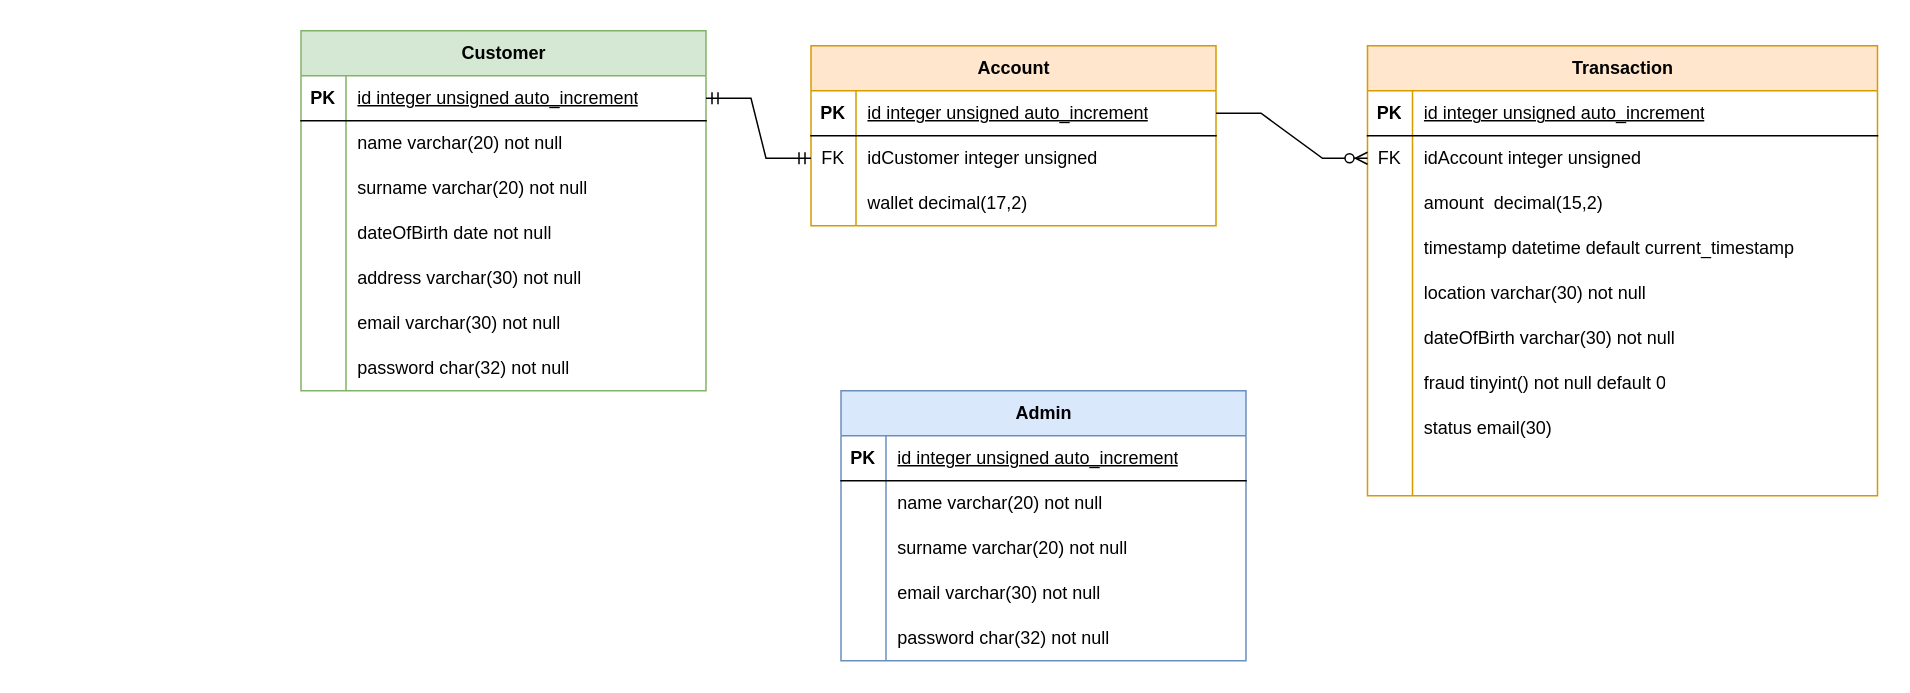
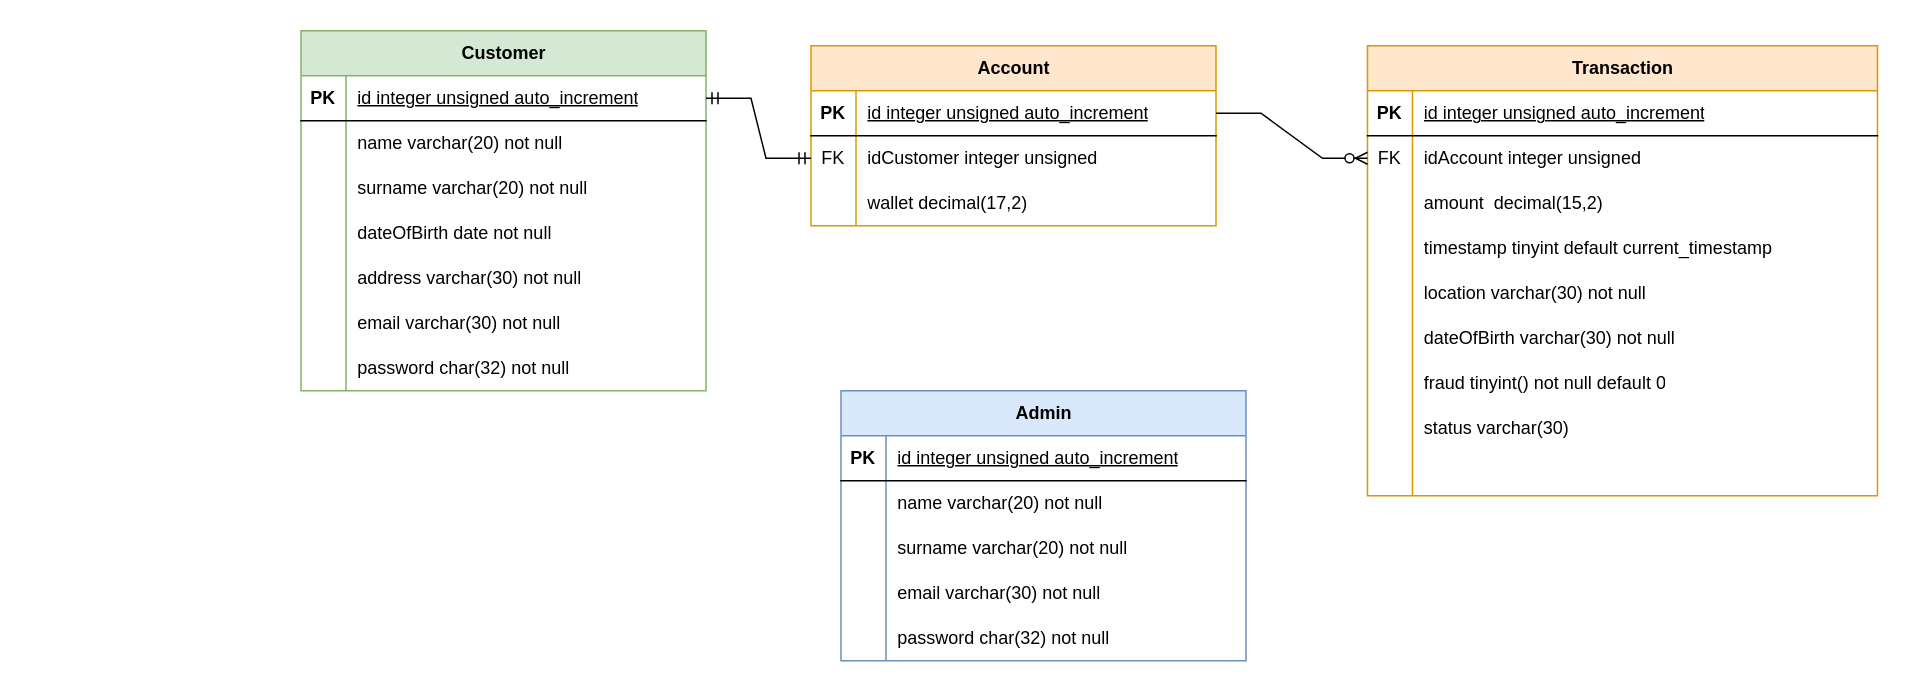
- <mxCell id="46" value="timestamp datetime default current_timestamp" style="shape=partialRectangle;connectable=0;fillColor=none;top=0;left=0;bottom=0;right=0;align=left;spacingLeft=6;overflow=hidden;whiteSpace=wrap;html=1;" parent="44" vertex="1"><mxGeometry x="30" width="310" height="30" as="geometry"><mxRectangle width="310" height="30" as="alternateBounds" /></mxGeometry></mxCell>
+ <mxCell id="46" value="timestamp tinyint default current_timestamp" style="shape=partialRectangle;connectable=0;fillColor=none;top=0;left=0;bottom=0;right=0;align=left;spacingLeft=6;overflow=hidden;whiteSpace=wrap;html=1;" parent="44" vertex="1"><mxGeometry x="30" width="310" height="30" as="geometry"><mxRectangle width="310" height="30" as="alternateBounds" /></mxGeometry></mxCell>
- <mxCell id="58" value="status email(30)&amp;nbsp;" style="shape=partialRectangle;connectable=0;fillColor=none;top=0;left=0;bottom=0;right=0;align=left;spacingLeft=6;overflow=hidden;whiteSpace=wrap;html=1;" vertex="1" parent="56"><mxGeometry x="30" width="310" height="30" as="geometry"><mxRectangle width="310" height="30" as="alternateBounds" /></mxGeometry></mxCell>
+ <mxCell id="58" value="status varchar(30)&amp;nbsp;" style="shape=partialRectangle;connectable=0;fillColor=none;top=0;left=0;bottom=0;right=0;align=left;spacingLeft=6;overflow=hidden;whiteSpace=wrap;html=1;" vertex="1" parent="56"><mxGeometry x="30" width="310" height="30" as="geometry"><mxRectangle width="310" height="30" as="alternateBounds" /></mxGeometry></mxCell>
